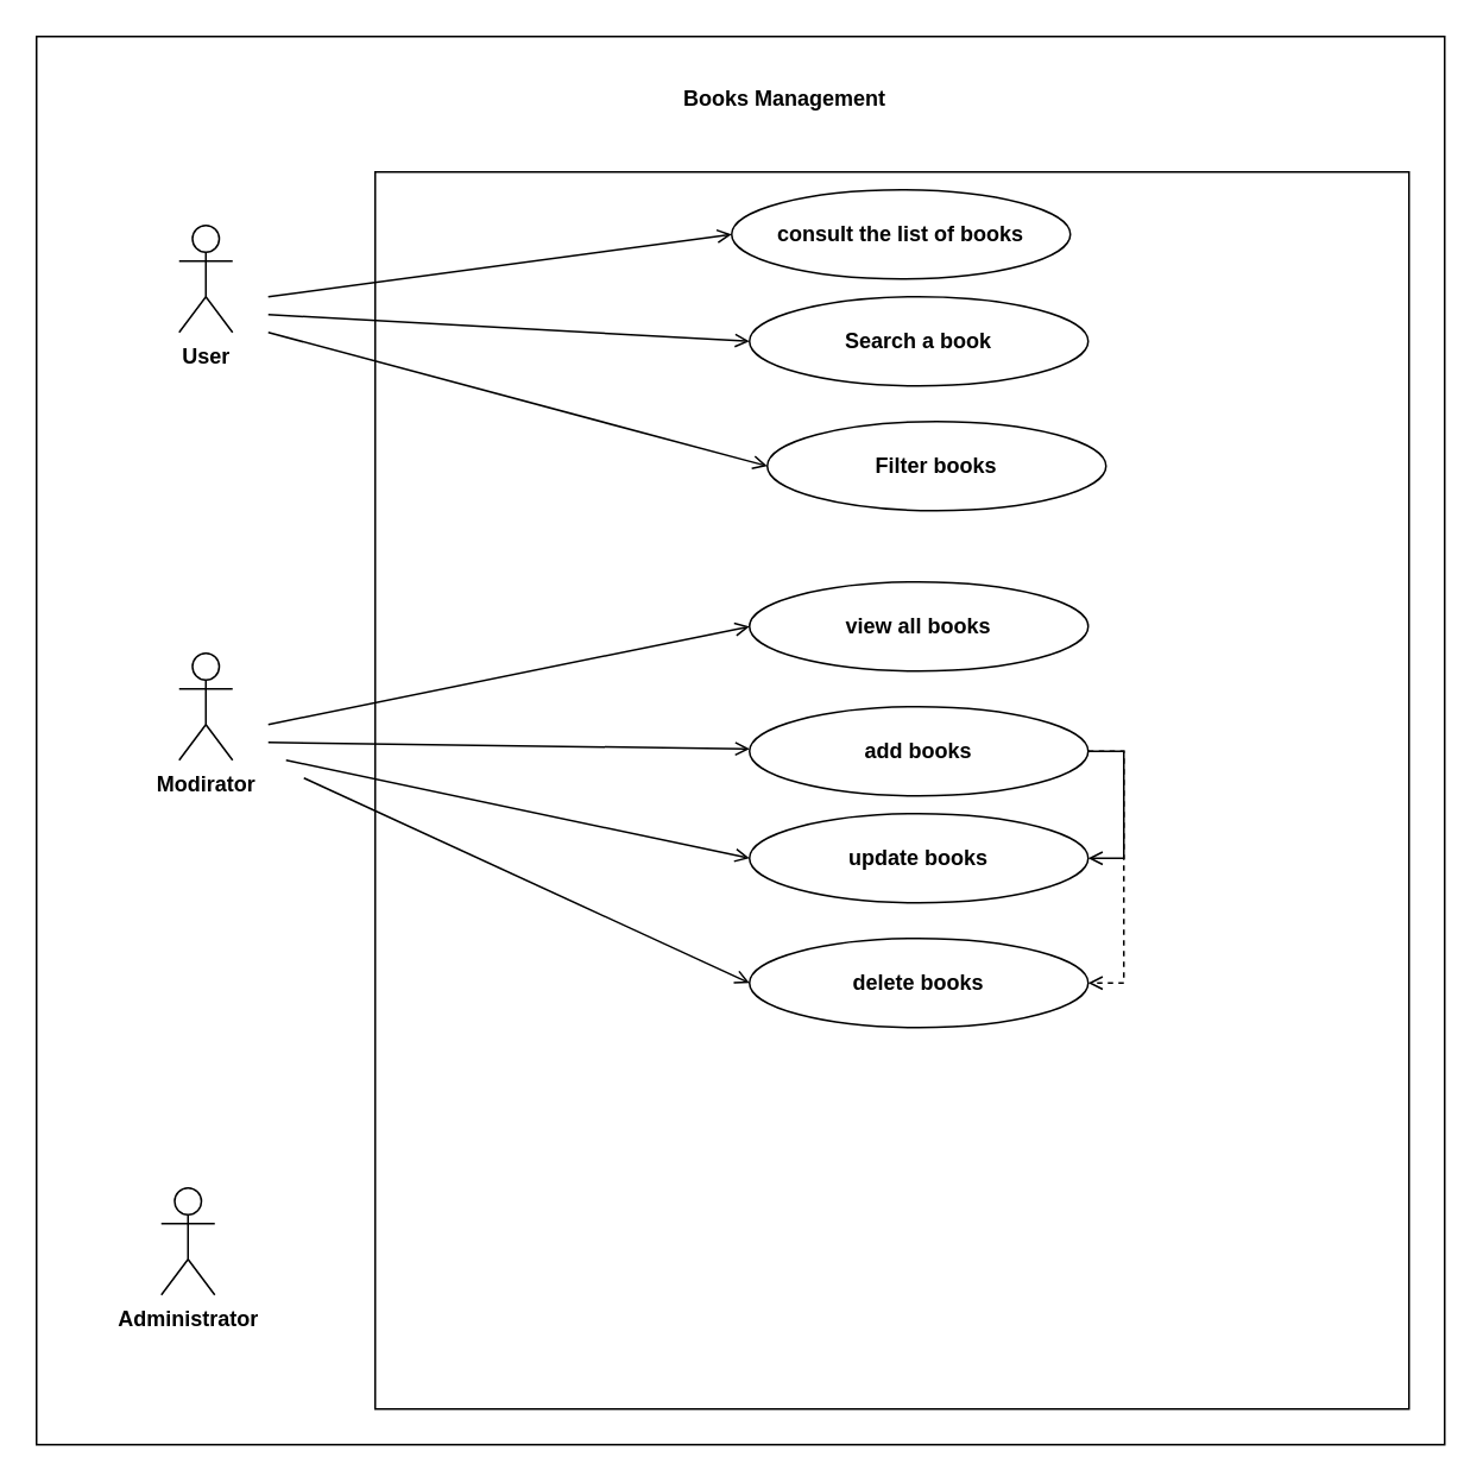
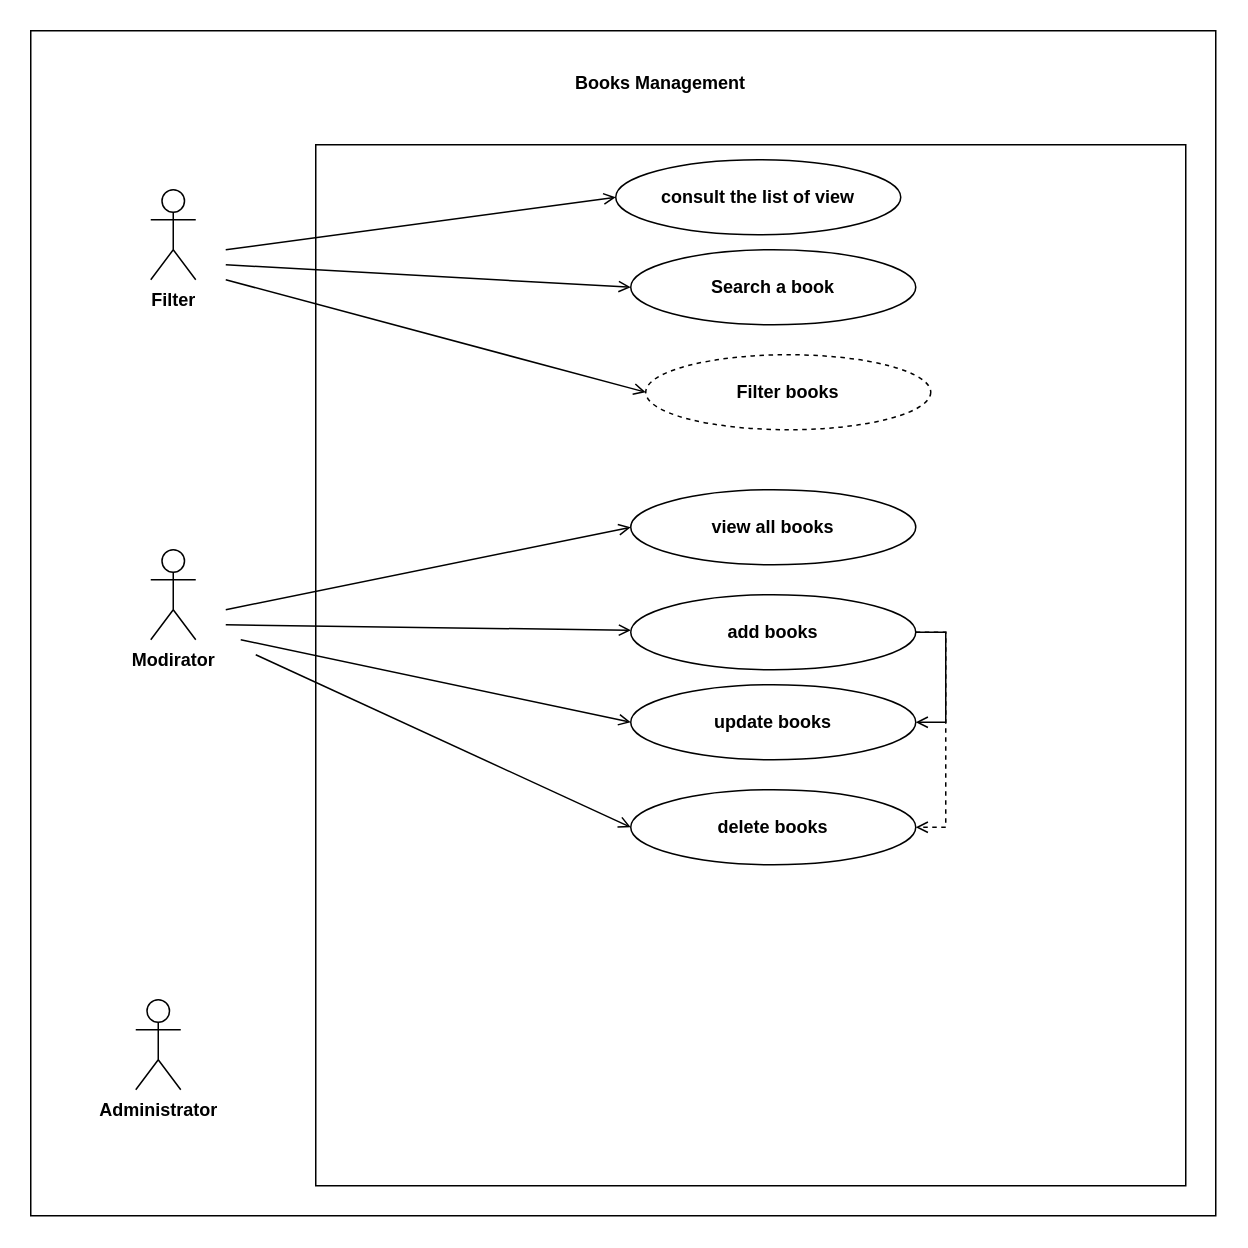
- <mxCell id="7" value="consult the list of books" style="ellipse;whiteSpace=wrap;html=1;fontStyle=1" vertex="1" parent="1"><mxGeometry x="410" y="106" width="190" height="50" as="geometry" /></mxCell>
+ <mxCell id="7" value="consult the list of view" style="ellipse;whiteSpace=wrap;html=1;fontStyle=1" vertex="1" parent="1"><mxGeometry x="410" y="106" width="190" height="50" as="geometry" /></mxCell>
- <mxCell id="4" value="User" style="shape=umlActor;verticalLabelPosition=bottom;verticalAlign=top;html=1;fontStyle=1" vertex="1" parent="1"><mxGeometry x="100" y="126" width="30" height="60" as="geometry" /></mxCell>
+ <mxCell id="4" value="Filter" style="shape=umlActor;verticalLabelPosition=bottom;verticalAlign=top;html=1;fontStyle=1" vertex="1" parent="1"><mxGeometry x="100" y="126" width="30" height="60" as="geometry" /></mxCell>
- <mxCell id="9" value="Filter books" style="ellipse;whiteSpace=wrap;html=1;fontStyle=1" vertex="1" parent="1"><mxGeometry x="430" y="236" width="190" height="50" as="geometry" /></mxCell>
+ <mxCell id="9" value="Filter books" style="ellipse;whiteSpace=wrap;html=1;fontStyle=1;dashed=1;" vertex="1" parent="1"><mxGeometry x="430" y="236" width="190" height="50" as="geometry" /></mxCell>
